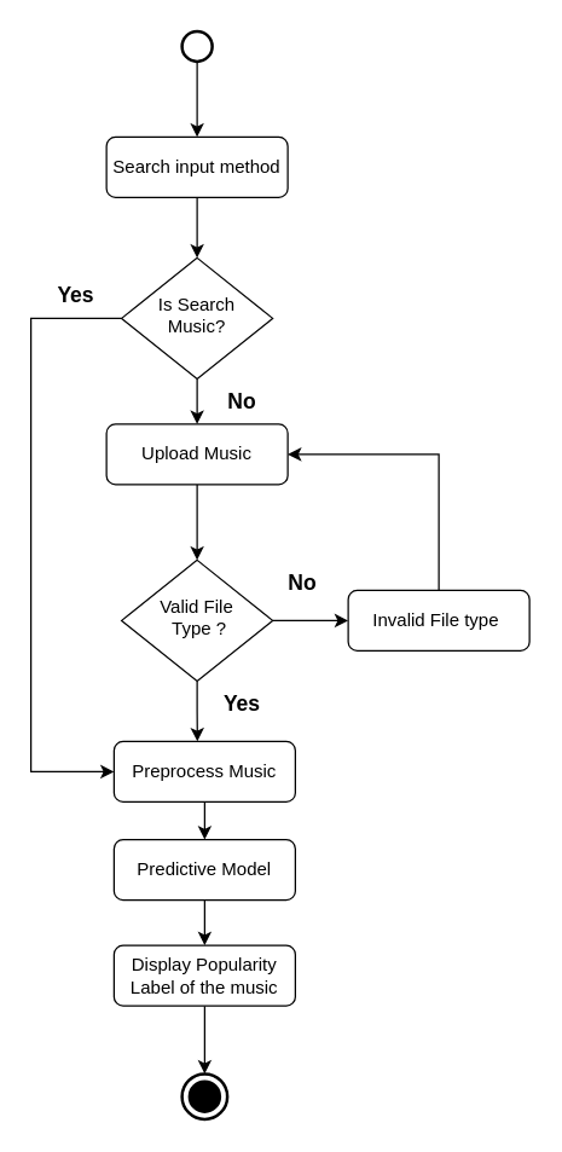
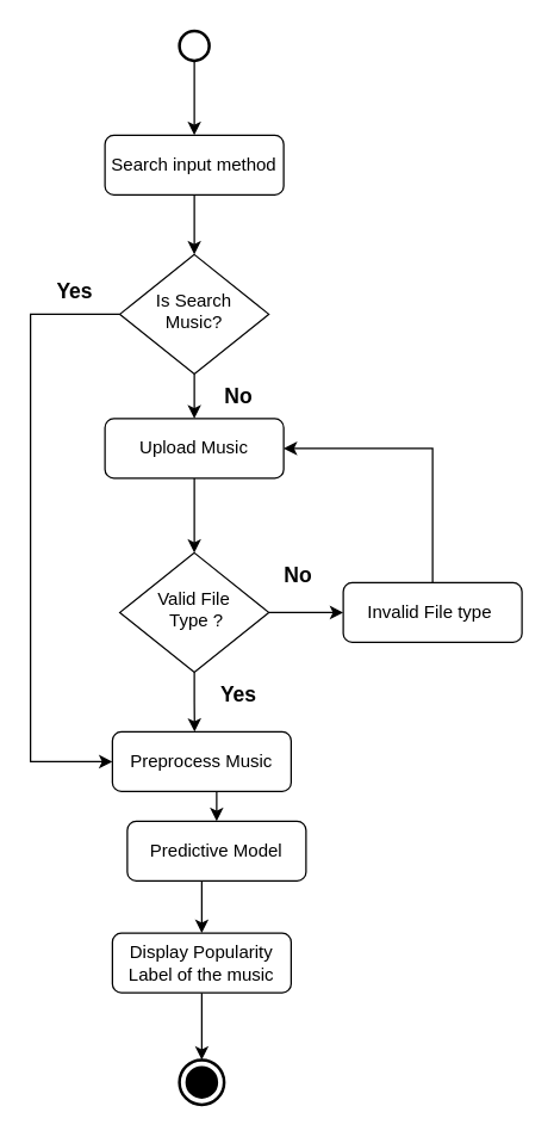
- <mxCell id="10" value="Predictive Model" style="rounded=1;whiteSpace=wrap;html=1;fontSize=12;glass=0;strokeWidth=1;shadow=0;" vertex="1" parent="1"><mxGeometry x="75" y="555" width="120" height="40" as="geometry" /></mxCell>
+ <mxCell id="10" value="Predictive Model" style="rounded=1;whiteSpace=wrap;html=1;fontSize=12;glass=0;strokeWidth=1;shadow=0;" vertex="1" parent="1"><mxGeometry x="85" y="550" width="120" height="40" as="geometry" /></mxCell>
